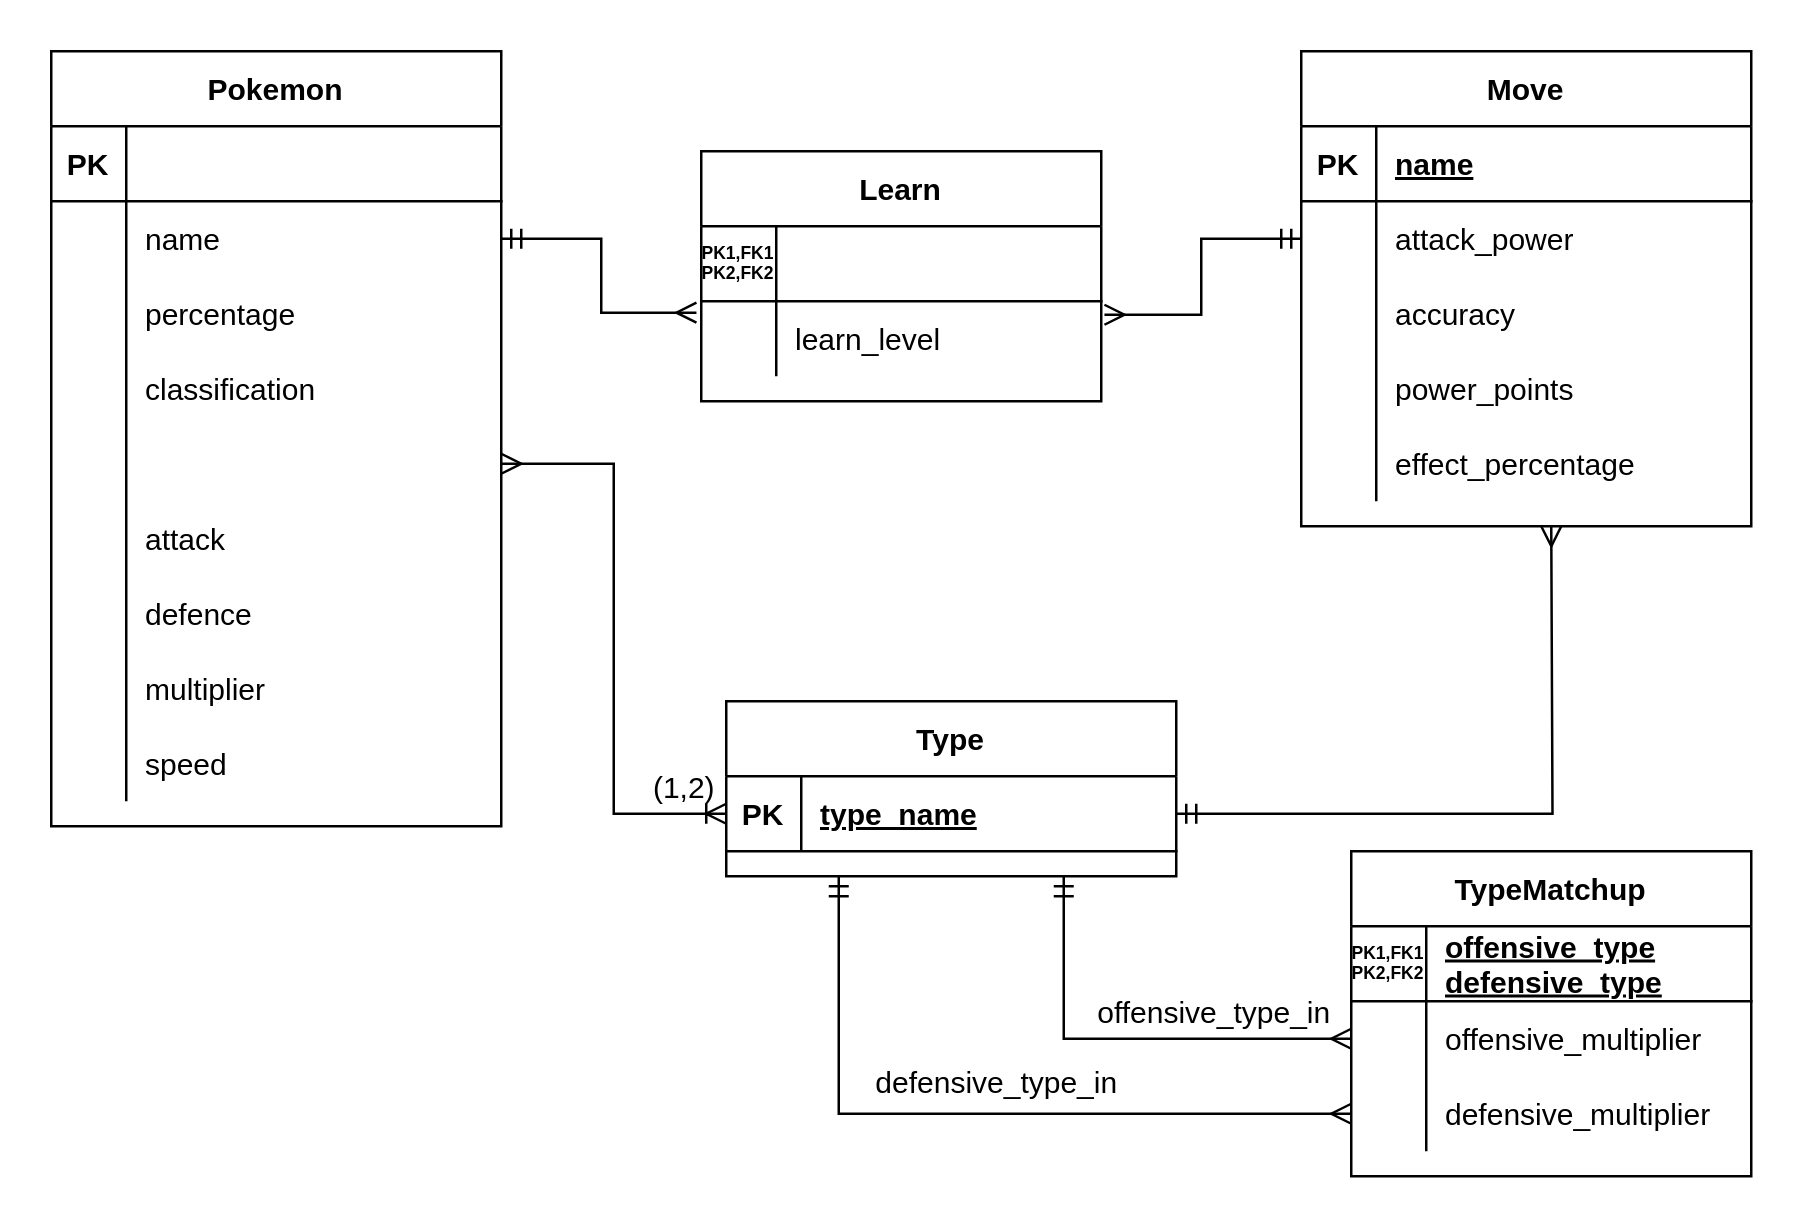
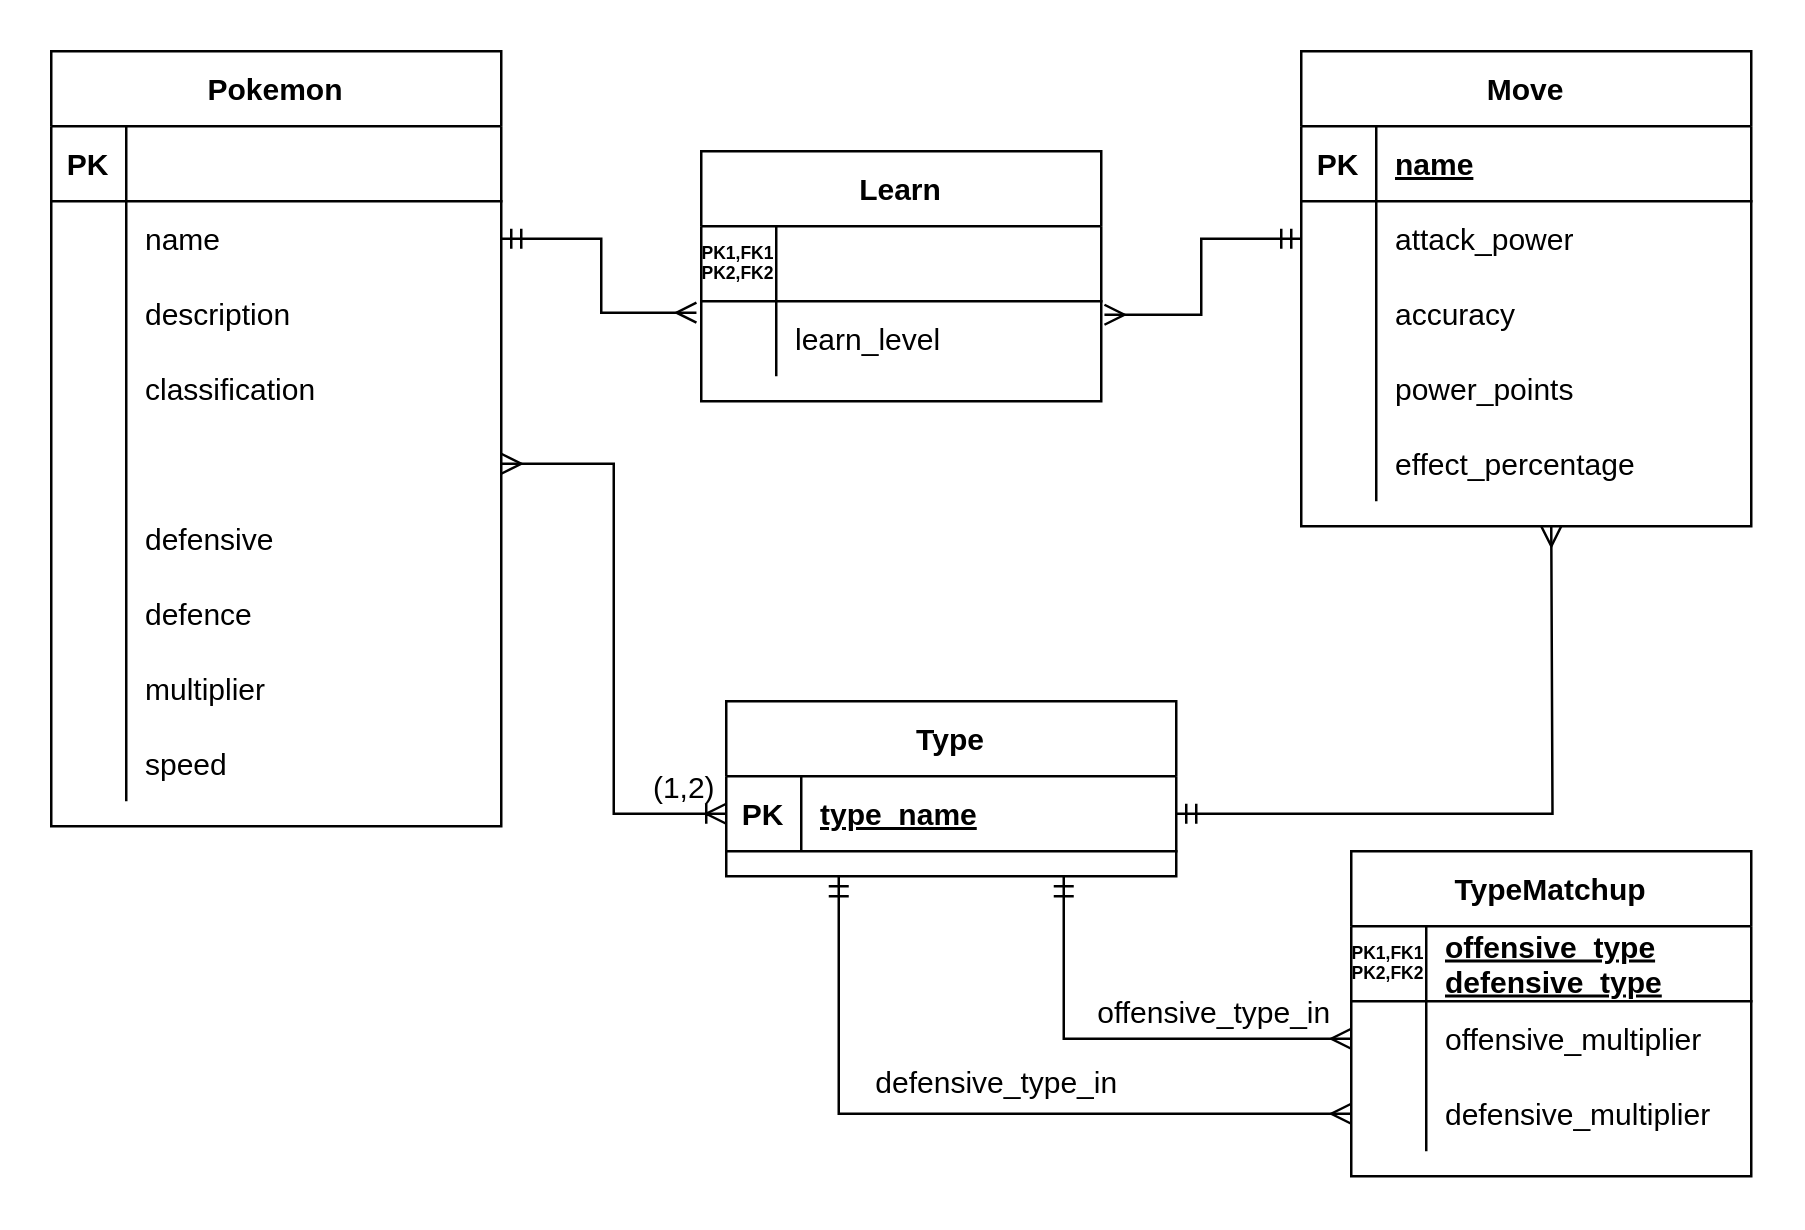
- <mxCell id="10" value="percentage" style="shape=partialRectangle;connectable=0;fillColor=none;top=0;left=0;bottom=0;right=0;align=left;spacingLeft=6;overflow=hidden;" parent="8" vertex="1"><mxGeometry x="30" width="150" height="30" as="geometry"><mxRectangle width="150" height="30" as="alternateBounds" /></mxGeometry></mxCell>
+ <mxCell id="10" value="description" style="shape=partialRectangle;connectable=0;fillColor=none;top=0;left=0;bottom=0;right=0;align=left;spacingLeft=6;overflow=hidden;" parent="8" vertex="1"><mxGeometry x="30" width="150" height="30" as="geometry"><mxRectangle width="150" height="30" as="alternateBounds" /></mxGeometry></mxCell>
- <mxCell id="18" value="attack" style="shape=partialRectangle;connectable=0;fillColor=none;top=0;left=0;bottom=0;right=0;align=left;spacingLeft=6;overflow=hidden;" vertex="1" parent="16"><mxGeometry x="30" width="150" height="30" as="geometry"><mxRectangle width="150" height="30" as="alternateBounds" /></mxGeometry></mxCell>
+ <mxCell id="18" value="defensive" style="shape=partialRectangle;connectable=0;fillColor=none;top=0;left=0;bottom=0;right=0;align=left;spacingLeft=6;overflow=hidden;" vertex="1" parent="16"><mxGeometry x="30" width="150" height="30" as="geometry"><mxRectangle width="150" height="30" as="alternateBounds" /></mxGeometry></mxCell>
